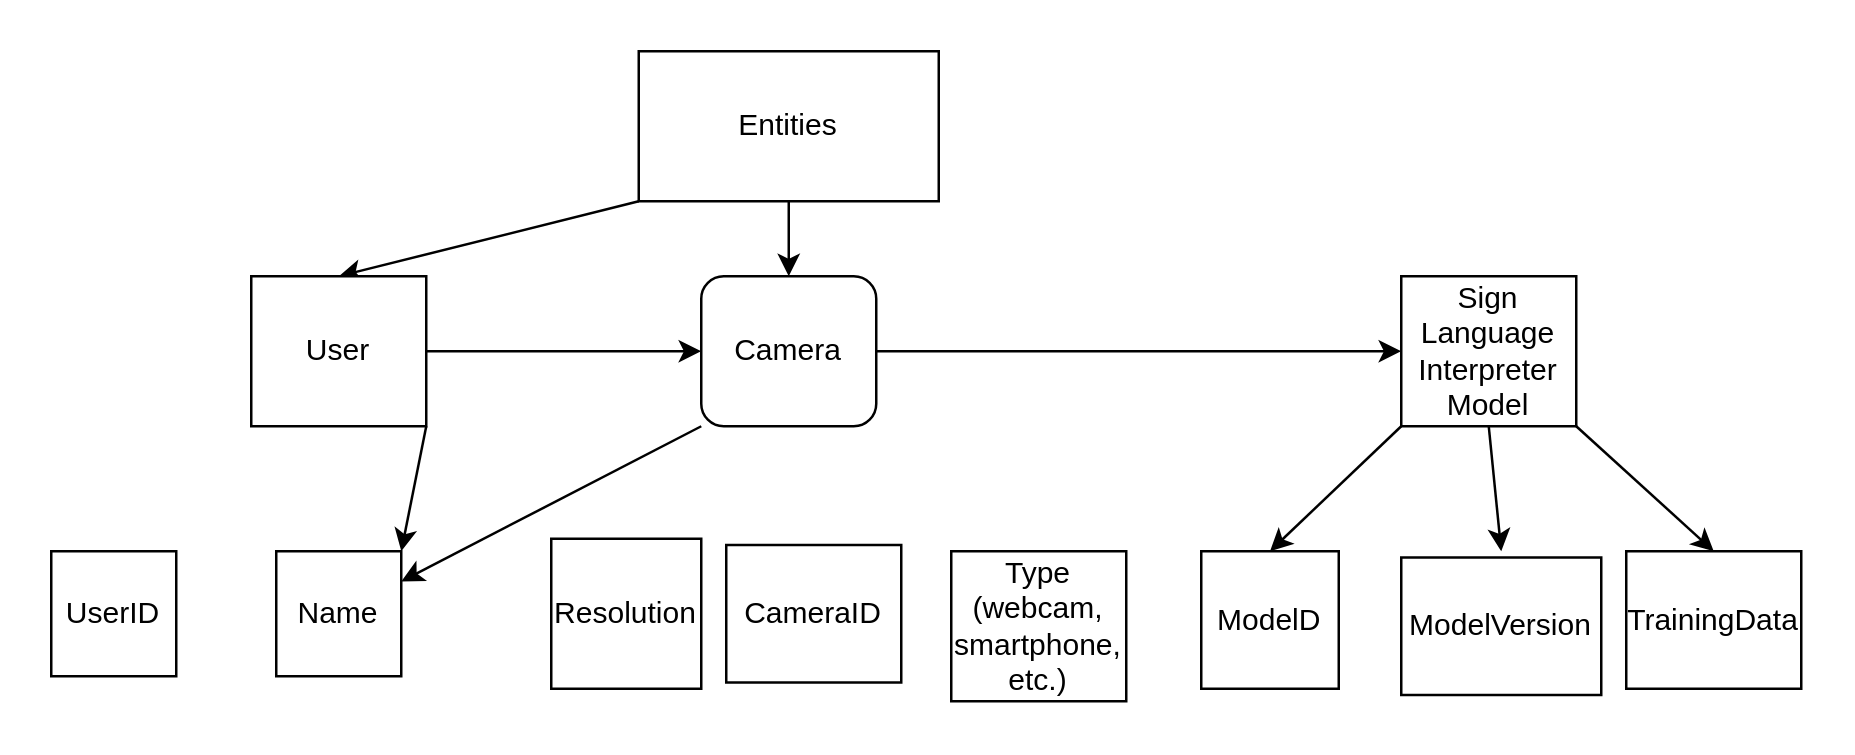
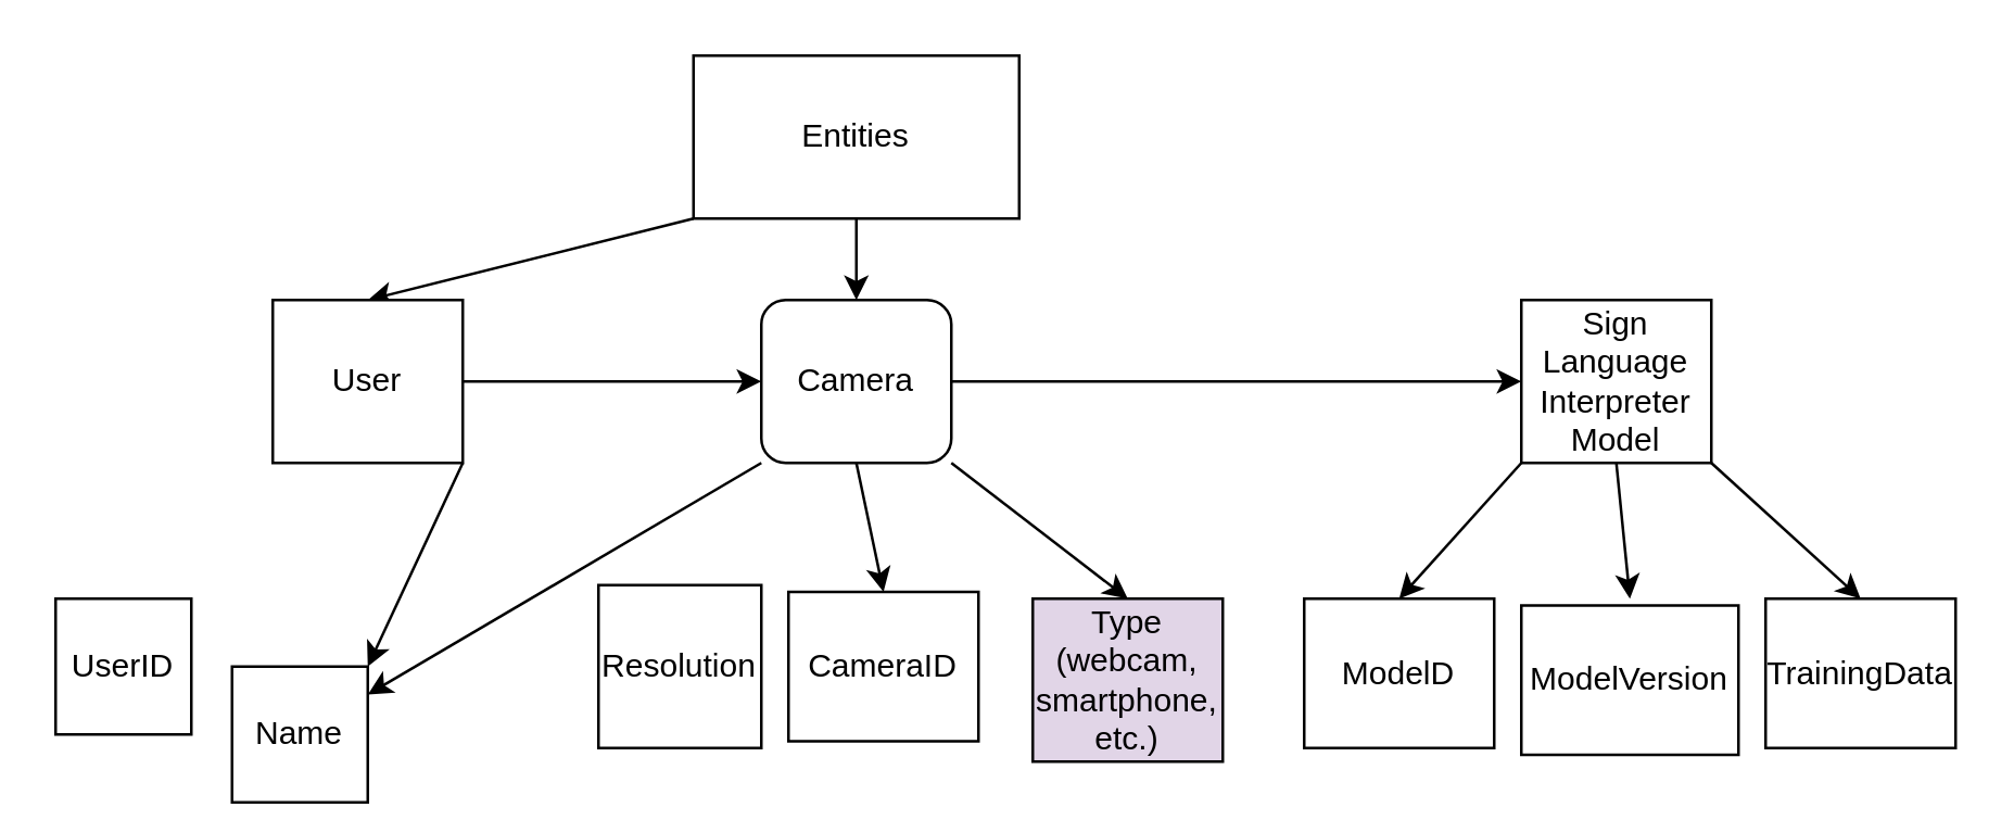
+ <mxCell id="9" style="edgeStyle=none;html=1;exitX=0.5;exitY=1;exitDx=0;exitDy=0;entryX=0.5;entryY=0;entryDx=0;entryDy=0;" edge="1" parent="1" source="12" target="21"><mxGeometry relative="1" as="geometry" /></mxCell>
+ <mxCell id="10" style="edgeStyle=none;html=1;exitX=1;exitY=1;exitDx=0;exitDy=0;entryX=0.5;entryY=0;entryDx=0;entryDy=0;" edge="1" parent="1" source="12" target="19"><mxGeometry relative="1" as="geometry" /></mxCell>
- <mxCell id="18" value="Name" style="rounded=0;whiteSpace=wrap;html=1;" vertex="1" parent="1"><mxGeometry x="110" y="220" width="50" height="50" as="geometry" /></mxCell>
+ <mxCell id="18" value="Name" style="rounded=0;whiteSpace=wrap;html=1;" vertex="1" parent="1"><mxGeometry x="85" y="245" width="50" height="50" as="geometry" /></mxCell>
- <mxCell id="22" value="ModelD" style="rounded=0;whiteSpace=wrap;html=1;" vertex="1" parent="1"><mxGeometry x="480" y="220" width="55" height="55" as="geometry" /></mxCell>
+ <mxCell id="22" value="ModelD" style="rounded=0;whiteSpace=wrap;html=1;" vertex="1" parent="1"><mxGeometry x="480" y="220" width="70" height="55" as="geometry" /></mxCell>
- <mxCell id="19" value="Type (webcam, smartphone, etc.)" style="rounded=0;whiteSpace=wrap;html=1;" vertex="1" parent="1"><mxGeometry x="380" y="220" width="70" height="60" as="geometry" /></mxCell>
+ <mxCell id="19" value="Type (webcam, smartphone, etc.)" style="rounded=0;whiteSpace=wrap;html=1;fillColor=#e1d5e7;" vertex="1" parent="1"><mxGeometry x="380" y="220" width="70" height="60" as="geometry" /></mxCell>
